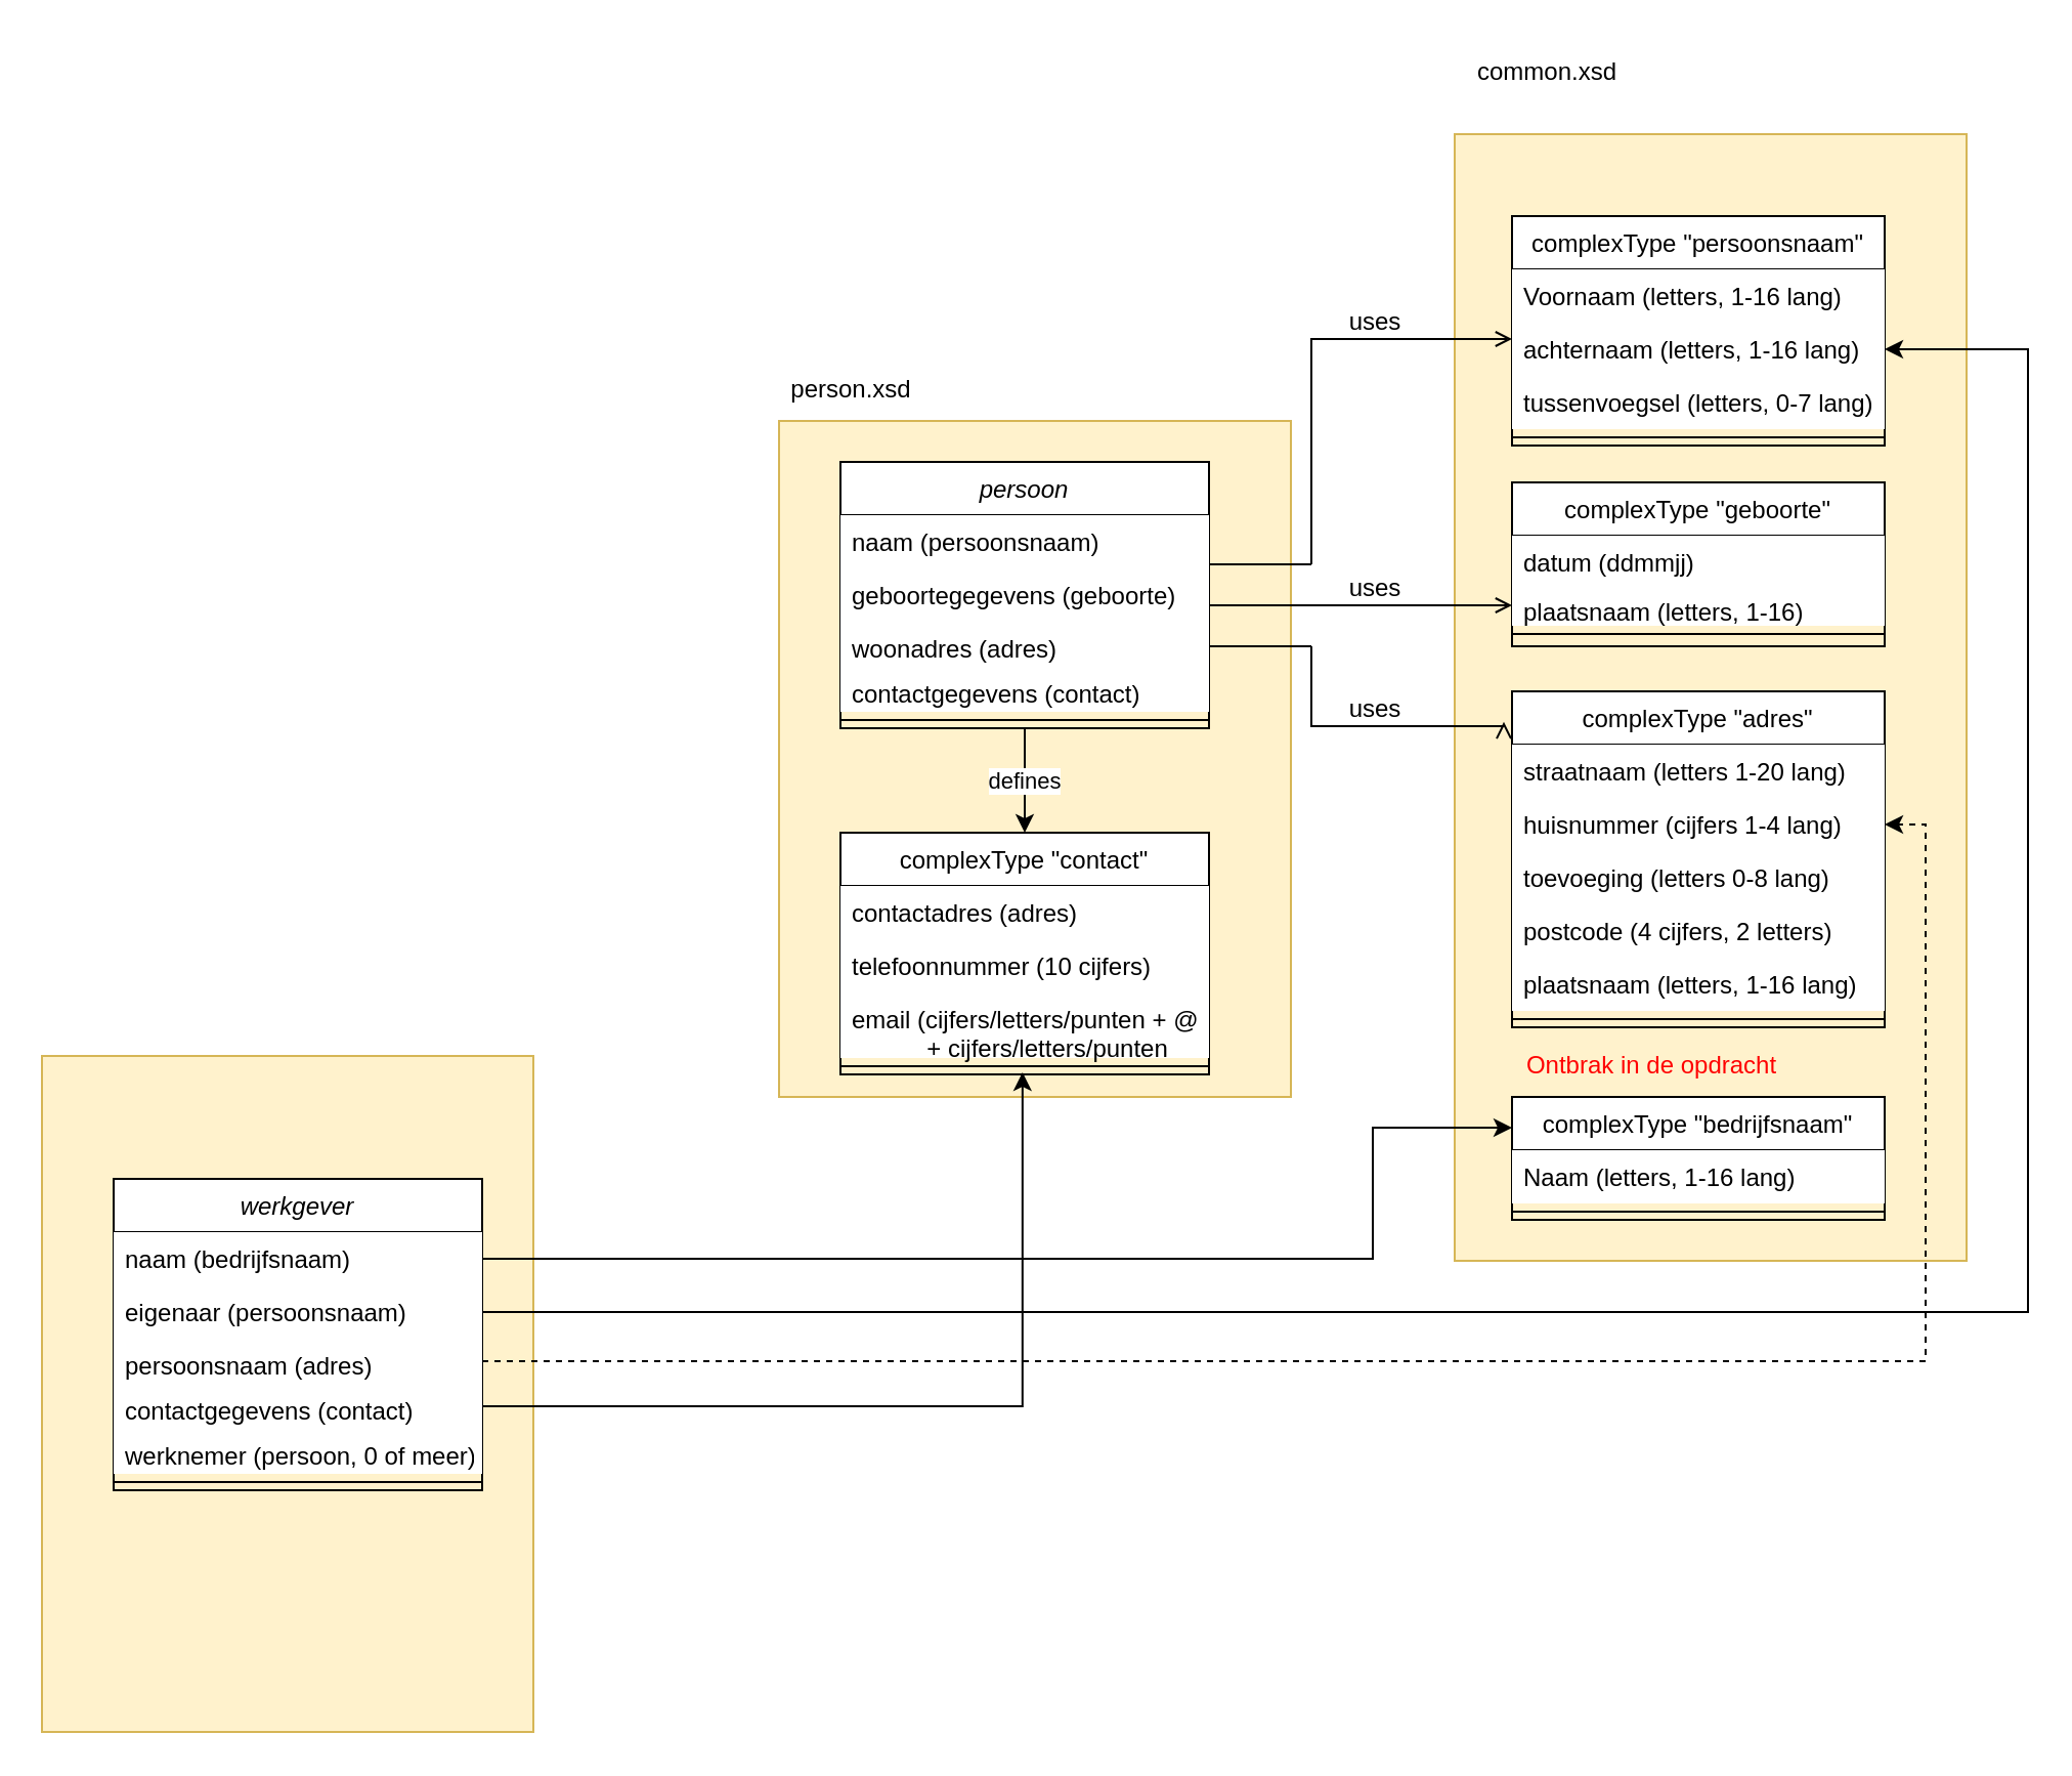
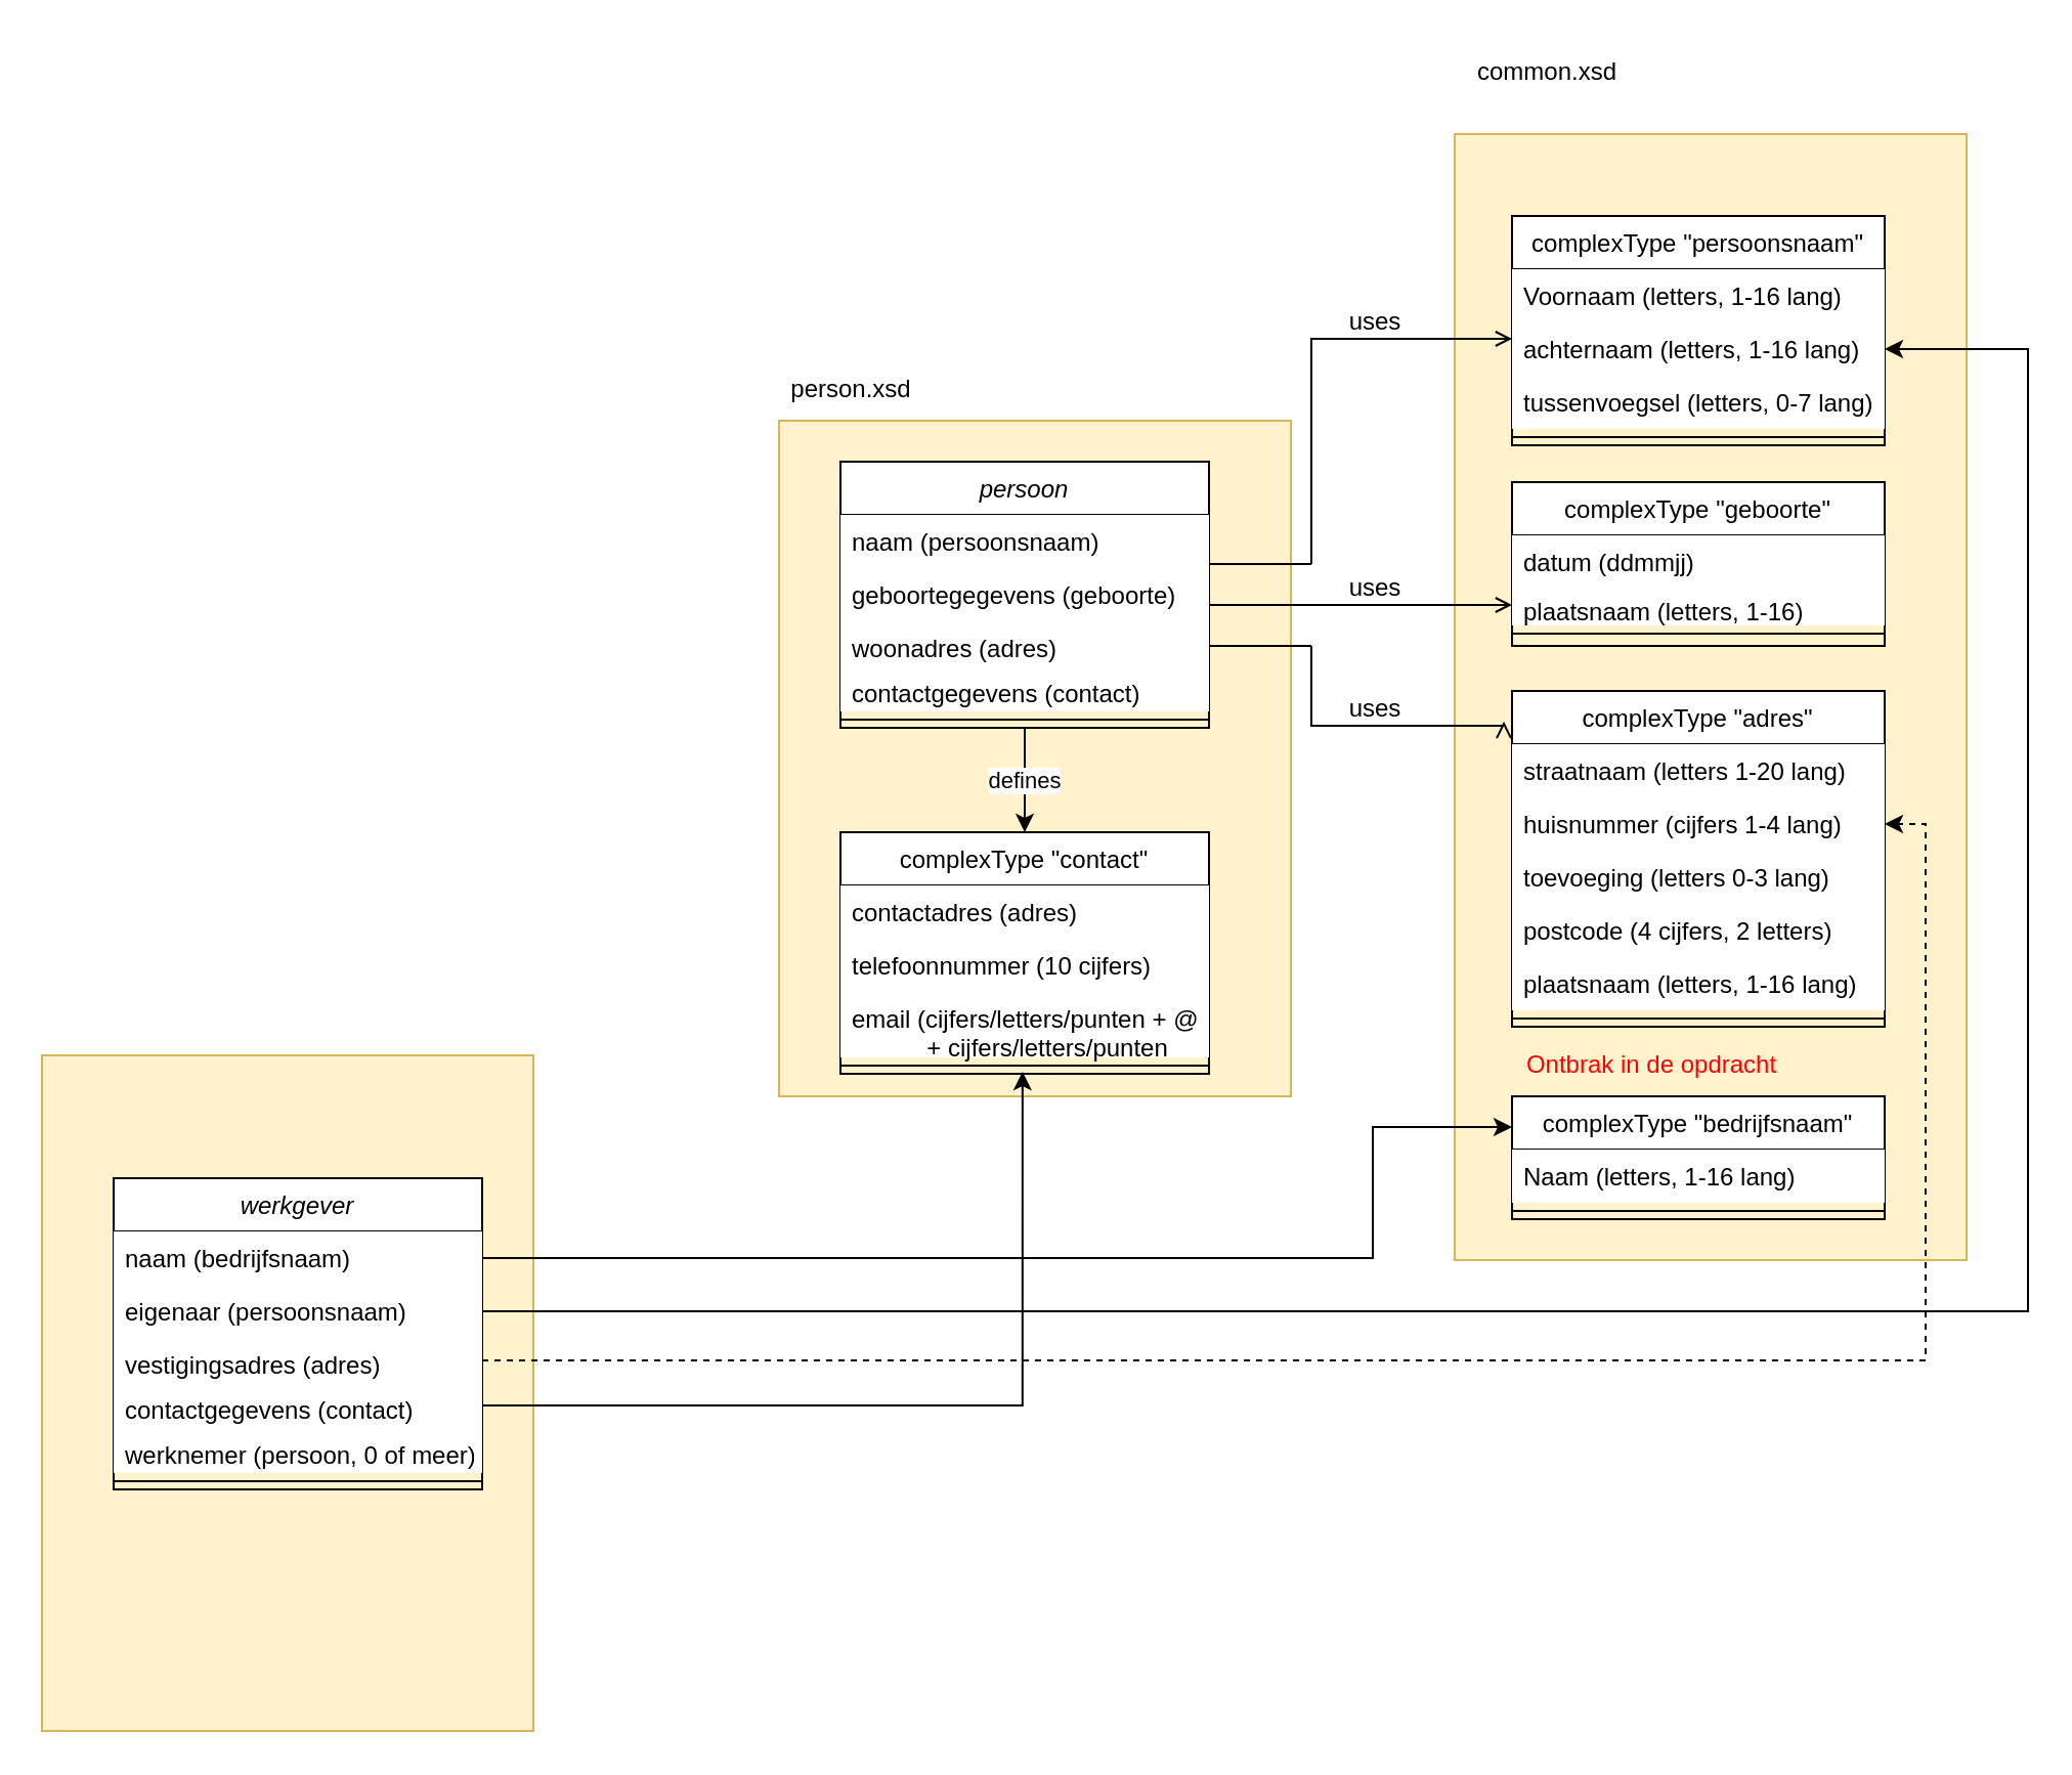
- <mxCell id="15" value="toevoeging (letters 0-8 lang)" style="text;align=left;verticalAlign=top;spacingLeft=4;spacingRight=4;overflow=hidden;rotatable=0;points=[[0,0.5],[1,0.5]];portConstraint=eastwest;rounded=0;shadow=0;html=0;fillColor=default;" parent="12" vertex="1"><mxGeometry y="78" width="182" height="26" as="geometry" /></mxCell>
+ <mxCell id="15" value="toevoeging (letters 0-3 lang)" style="text;align=left;verticalAlign=top;spacingLeft=4;spacingRight=4;overflow=hidden;rotatable=0;points=[[0,0.5],[1,0.5]];portConstraint=eastwest;rounded=0;shadow=0;html=0;fillColor=default;" parent="12" vertex="1"><mxGeometry y="78" width="182" height="26" as="geometry" /></mxCell>
- <mxCell id="52" value="persoonsnaam (adres)" style="text;align=left;verticalAlign=top;spacingLeft=4;spacingRight=4;overflow=hidden;rotatable=0;points=[[0,0.5],[1,0.5]];portConstraint=eastwest;rounded=0;shadow=0;html=0;fillColor=default;" vertex="1" parent="49"><mxGeometry y="78" width="180" height="22" as="geometry" /></mxCell>
+ <mxCell id="52" value="vestigingsadres (adres)" style="text;align=left;verticalAlign=top;spacingLeft=4;spacingRight=4;overflow=hidden;rotatable=0;points=[[0,0.5],[1,0.5]];portConstraint=eastwest;rounded=0;shadow=0;html=0;fillColor=default;" vertex="1" parent="49"><mxGeometry y="78" width="180" height="22" as="geometry" /></mxCell>
